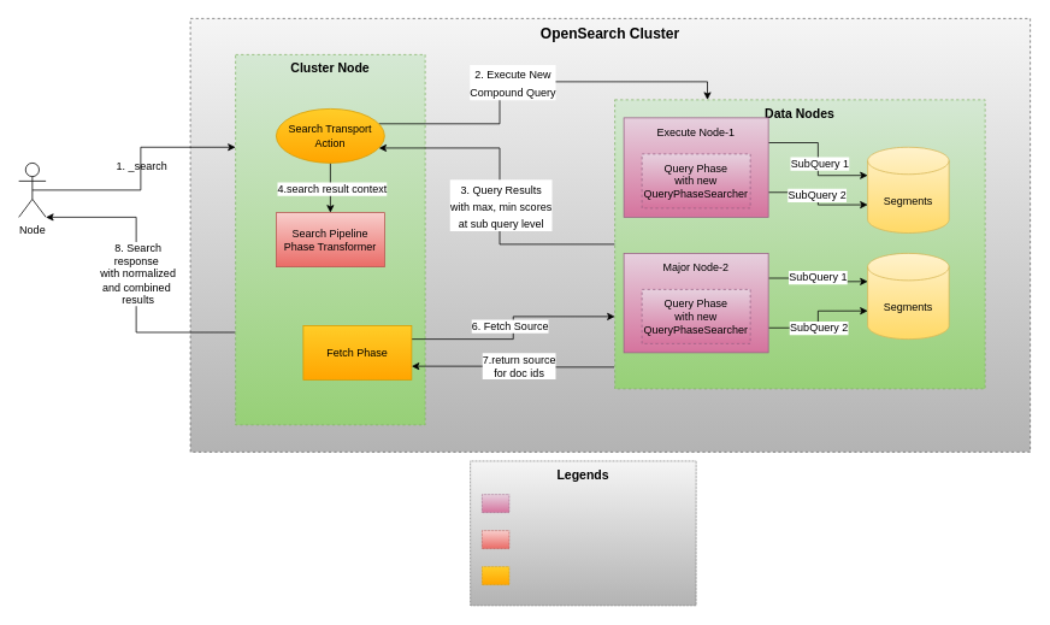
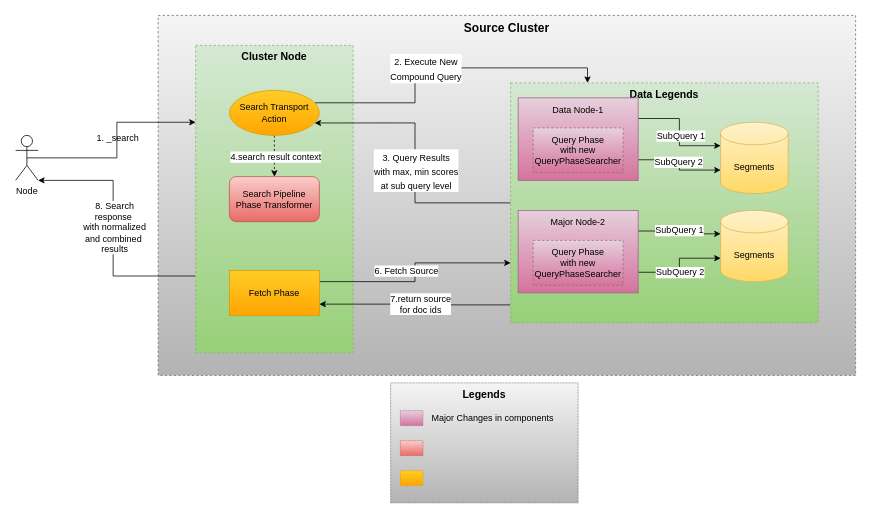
- <mxCell id="2" value="&lt;font style=&quot;font-size: 16px;&quot;&gt;&lt;b&gt;OpenSearch Cluster&lt;/b&gt;&lt;/font&gt;" style="rounded=0;whiteSpace=wrap;html=1;fontSize=12;dashed=1;verticalAlign=top;fillColor=#f5f5f5;strokeColor=#666666;gradientColor=#b3b3b3;" parent="1" vertex="1"><mxGeometry x="210" y="20" width="930" height="480" as="geometry" /></mxCell>
+ <mxCell id="2" value="&lt;font style=&quot;font-size: 16px;&quot;&gt;&lt;b&gt;Source Cluster&lt;/b&gt;&lt;/font&gt;" style="rounded=0;whiteSpace=wrap;html=1;fontSize=12;dashed=1;verticalAlign=top;fillColor=#f5f5f5;strokeColor=#666666;gradientColor=#b3b3b3;" parent="1" vertex="1"><mxGeometry x="210" y="20" width="930" height="480" as="geometry" /></mxCell>
- <mxCell id="9" value="&lt;b&gt;&lt;font style=&quot;font-size: 14px;&quot;&gt;Data Nodes&lt;/font&gt;&lt;/b&gt;" style="rounded=0;whiteSpace=wrap;html=1;verticalAlign=top;dashed=1;fillColor=#d5e8d4;strokeColor=#82b366;gradientColor=#97d077;" parent="1" vertex="1"><mxGeometry x="680" y="110" width="410" height="320" as="geometry" /></mxCell>
+ <mxCell id="9" value="&lt;b&gt;&lt;font style=&quot;font-size: 14px;&quot;&gt;Data Legends&lt;/font&gt;&lt;/b&gt;" style="rounded=0;whiteSpace=wrap;html=1;verticalAlign=top;dashed=1;fillColor=#d5e8d4;strokeColor=#82b366;gradientColor=#97d077;" parent="1" vertex="1"><mxGeometry x="680" y="110" width="410" height="320" as="geometry" /></mxCell>
- <mxCell id="26" value="&lt;font style=&quot;font-size: 12px;&quot;&gt;Execute Node-1&lt;/font&gt;" style="rounded=0;whiteSpace=wrap;html=1;fontSize=14;fillColor=#e6d0de;strokeColor=#996185;gradientColor=#d5739d;verticalAlign=top;" parent="1" vertex="1"><mxGeometry x="690" y="130" width="160" height="110" as="geometry" /></mxCell>
+ <mxCell id="26" value="&lt;font style=&quot;font-size: 12px;&quot;&gt;Data Node-1&lt;/font&gt;" style="rounded=0;whiteSpace=wrap;html=1;fontSize=14;fillColor=#e6d0de;strokeColor=#996185;gradientColor=#d5739d;verticalAlign=top;" parent="1" vertex="1"><mxGeometry x="690" y="130" width="160" height="110" as="geometry" /></mxCell>
- <mxCell id="12" style="edgeStyle=orthogonalEdgeStyle;rounded=0;orthogonalLoop=1;jettySize=auto;html=1;exitX=0.5;exitY=1;exitDx=0;exitDy=0;fontSize=12;" parent="1" source="14" target="18" edge="1"><mxGeometry relative="1" as="geometry" /></mxCell>
+ <mxCell id="12" style="edgeStyle=orthogonalEdgeStyle;rounded=0;orthogonalLoop=1;jettySize=auto;html=1;exitX=0.5;exitY=1;exitDx=0;exitDy=0;fontSize=12;dashed=1;" parent="1" source="14" target="18" edge="1"><mxGeometry relative="1" as="geometry" /></mxCell>
- <mxCell id="18" value="Search Pipeline Phase Transformer" style="rounded=0;whiteSpace=wrap;html=1;fillColor=#f8cecc;strokeColor=#b85450;gradientColor=#ea6b66;" parent="1" vertex="1"><mxGeometry x="305" y="235" width="120" height="60" as="geometry" /></mxCell>
+ <mxCell id="18" value="Search Pipeline Phase Transformer" style="whiteSpace=wrap;html=1;fillColor=#f8cecc;strokeColor=#b85450;gradientColor=#ea6b66;rounded=1;" parent="1" vertex="1"><mxGeometry x="305" y="235" width="120" height="60" as="geometry" /></mxCell>
- <mxCell id="17" value="Fetch Phase" style="rounded=0;whiteSpace=wrap;html=1;fillColor=#ffcd28;strokeColor=#d79b00;gradientColor=#ffa500;" parent="1" vertex="1"><mxGeometry x="335" y="360" width="120" height="60" as="geometry" /></mxCell>
+ <mxCell id="17" value="Fetch Phase" style="rounded=0;whiteSpace=wrap;html=1;fillColor=#ffcd28;strokeColor=#d79b00;gradientColor=#ffa500;" parent="1" vertex="1"><mxGeometry x="305" y="360" width="120" height="60" as="geometry" /></mxCell>
+ <mxCell id="36" value="Major Changes in components" style="text;html=1;strokeColor=none;fillColor=none;align=left;verticalAlign=middle;whiteSpace=wrap;rounded=0;dashed=1;dashPattern=1 1;fontSize=12;" parent="1" vertex="1"><mxGeometry x="573" y="542" width="170" height="30" as="geometry" /></mxCell>
